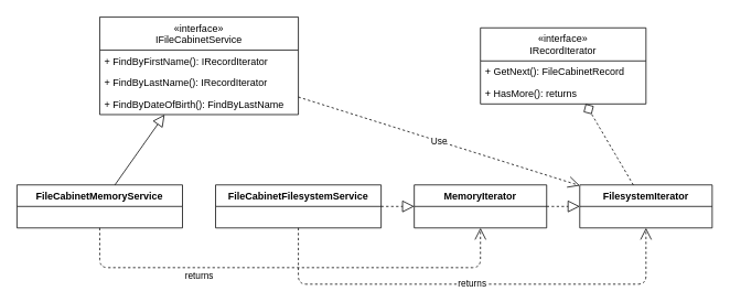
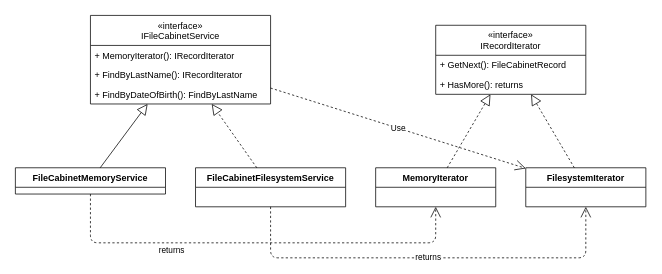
- <mxCell id="3" value="+ FindByFirstName(): IRecordIterator" style="text;strokeColor=none;fillColor=none;align=left;verticalAlign=top;spacingLeft=4;spacingRight=4;overflow=hidden;rotatable=0;points=[[0,0.5],[1,0.5]];portConstraint=eastwest;" parent="2" vertex="1"><mxGeometry y="40" width="240" height="26" as="geometry" /></mxCell>
+ <mxCell id="3" value="+ MemoryIterator(): IRecordIterator" style="text;strokeColor=none;fillColor=none;align=left;verticalAlign=top;spacingLeft=4;spacingRight=4;overflow=hidden;rotatable=0;points=[[0,0.5],[1,0.5]];portConstraint=eastwest;" parent="2" vertex="1"><mxGeometry y="40" width="240" height="26" as="geometry" /></mxCell>
- <mxCell id="14" value="" style="endArrow=diamond;dashed=1;endFill=0;endSize=12;html=1;" parent="1" source="13" target="8" edge="1"><mxGeometry width="160" relative="1" as="geometry"><mxPoint x="90" y="503" as="sourcePoint" /><mxPoint x="250" y="503" as="targetPoint" /></mxGeometry></mxCell>
+ <mxCell id="14" value="" style="endArrow=block;dashed=1;endFill=0;endSize=12;html=1;" parent="1" source="13" target="8" edge="1"><mxGeometry width="160" relative="1" as="geometry"><mxPoint x="90" y="503" as="sourcePoint" /><mxPoint x="250" y="503" as="targetPoint" /></mxGeometry></mxCell>
- <mxCell id="6" value="FileCabinetMemoryService" style="swimlane;fontStyle=1;align=center;verticalAlign=top;childLayout=stackLayout;horizontal=1;startSize=26;horizontalStack=0;resizeParent=1;resizeParentMax=0;resizeLast=0;collapsible=1;marginBottom=0;" parent="1" vertex="1"><mxGeometry x="20" y="223" width="200" height="52" as="geometry" /></mxCell>
+ <mxCell id="6" value="FileCabinetMemoryService" style="swimlane;fontStyle=1;align=center;verticalAlign=top;childLayout=stackLayout;horizontal=1;startSize=26;horizontalStack=0;resizeParent=1;resizeParentMax=0;resizeLast=0;collapsible=1;marginBottom=0;" parent="1" vertex="1"><mxGeometry x="20" y="223" width="200" height="35" as="geometry" /></mxCell>
- <mxCell id="17" value="" style="endArrow=block;dashed=1;endFill=0;endSize=12;html=1;" parent="1" source="7" target="12" edge="1"><mxGeometry width="160" relative="1" as="geometry"><mxPoint x="90" y="533" as="sourcePoint" /><mxPoint x="250" y="533" as="targetPoint" /></mxGeometry></mxCell>
+ <mxCell id="17" value="" style="endArrow=block;dashed=1;endFill=0;endSize=12;html=1;" parent="1" source="7" target="2" edge="1"><mxGeometry width="160" relative="1" as="geometry"><mxPoint x="90" y="533" as="sourcePoint" /><mxPoint x="250" y="533" as="targetPoint" /></mxGeometry></mxCell>
- <mxCell id="15" value="" style="endArrow=block;dashed=1;endFill=0;endSize=12;html=1;" parent="1" source="12" target="13" edge="1"><mxGeometry width="160" relative="1" as="geometry"><mxPoint x="90" y="533" as="sourcePoint" /><mxPoint x="250" y="533" as="targetPoint" /></mxGeometry></mxCell>
+ <mxCell id="15" value="" style="endArrow=block;dashed=1;endFill=0;endSize=12;html=1;" parent="1" source="12" target="8" edge="1"><mxGeometry width="160" relative="1" as="geometry"><mxPoint x="90" y="533" as="sourcePoint" /><mxPoint x="250" y="533" as="targetPoint" /></mxGeometry></mxCell>
